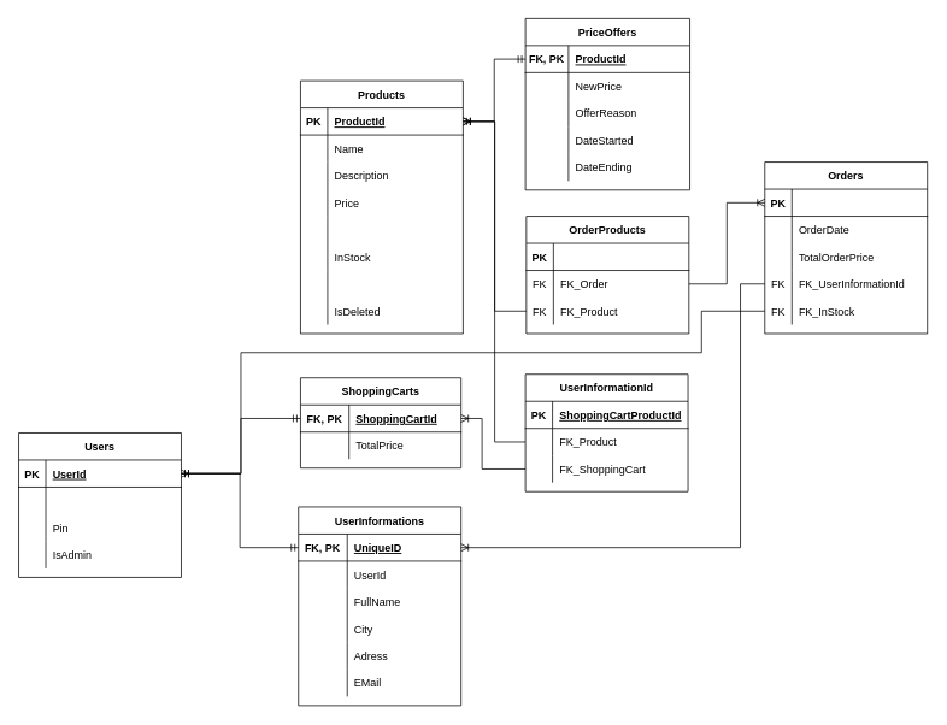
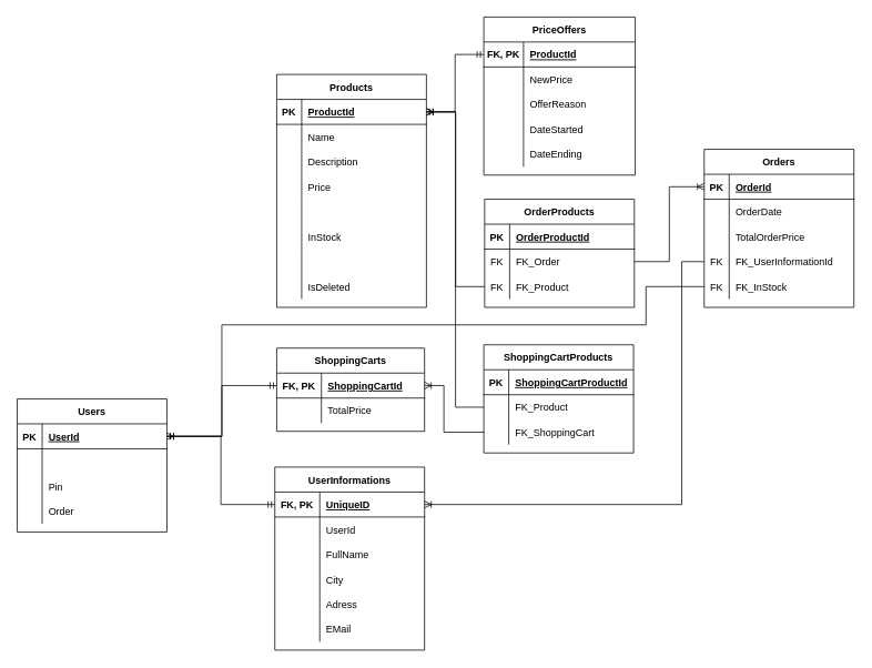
+ <mxCell id="5" value="OrderId" style="shape=partialRectangle;connectable=0;fillColor=none;top=0;left=0;bottom=0;right=0;align=left;spacingLeft=6;fontStyle=5;overflow=hidden;" vertex="1" parent="3"><mxGeometry x="30" width="150" height="30" as="geometry"><mxRectangle width="150" height="30" as="alternateBounds" /></mxGeometry></mxCell>
+ <mxCell id="21" value="OrderProductId" style="shape=partialRectangle;connectable=0;fillColor=none;top=0;left=0;bottom=0;right=0;align=left;spacingLeft=6;fontStyle=5;overflow=hidden;" vertex="1" parent="19"><mxGeometry x="30" width="150" height="30" as="geometry"><mxRectangle width="150" height="30" as="alternateBounds" /></mxGeometry></mxCell>
- <mxCell id="77" value="UserInformationId" style="shape=table;startSize=30;container=1;collapsible=1;childLayout=tableLayout;fixedRows=1;rowLines=0;fontStyle=1;align=center;resizeLast=1;" vertex="1" parent="1"><mxGeometry x="581" y="414" width="180" height="130" as="geometry" /></mxCell>
+ <mxCell id="77" value="ShoppingCartProducts" style="shape=table;startSize=30;container=1;collapsible=1;childLayout=tableLayout;fixedRows=1;rowLines=0;fontStyle=1;align=center;resizeLast=1;" vertex="1" parent="1"><mxGeometry x="581" y="414" width="180" height="130" as="geometry" /></mxCell>
- <mxCell id="98" value="IsAdmin" style="shape=partialRectangle;connectable=0;fillColor=none;top=0;left=0;bottom=0;right=0;align=left;spacingLeft=6;overflow=hidden;" vertex="1" parent="96"><mxGeometry x="30" width="150" height="30" as="geometry"><mxRectangle width="150" height="30" as="alternateBounds" /></mxGeometry></mxCell>
+ <mxCell id="98" value="Order" style="shape=partialRectangle;connectable=0;fillColor=none;top=0;left=0;bottom=0;right=0;align=left;spacingLeft=6;overflow=hidden;" vertex="1" parent="96"><mxGeometry x="30" width="150" height="30" as="geometry"><mxRectangle width="150" height="30" as="alternateBounds" /></mxGeometry></mxCell>
